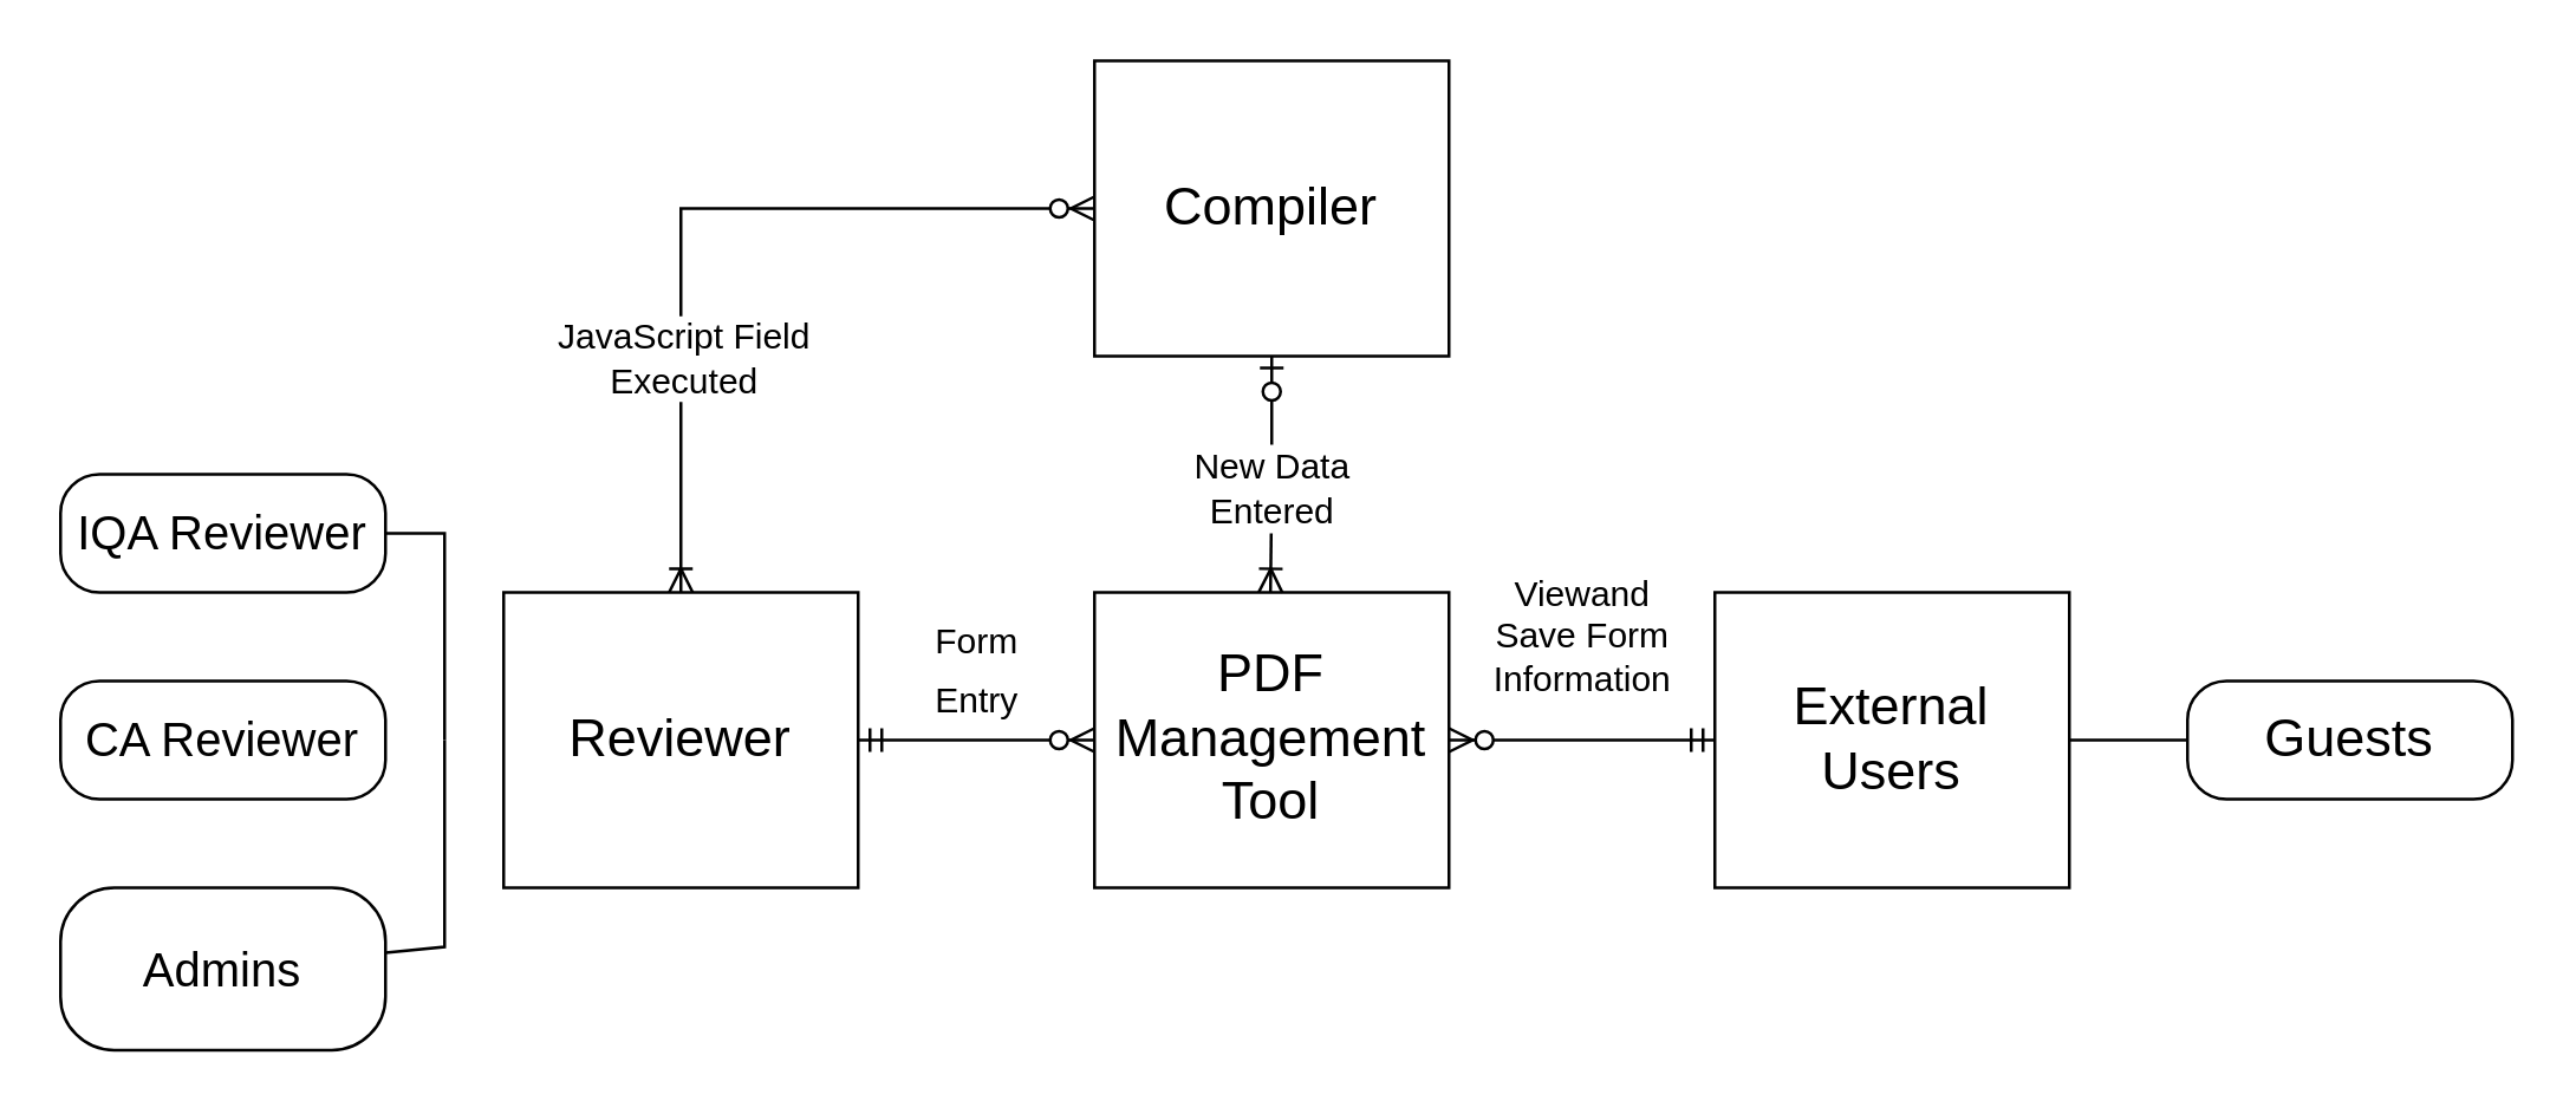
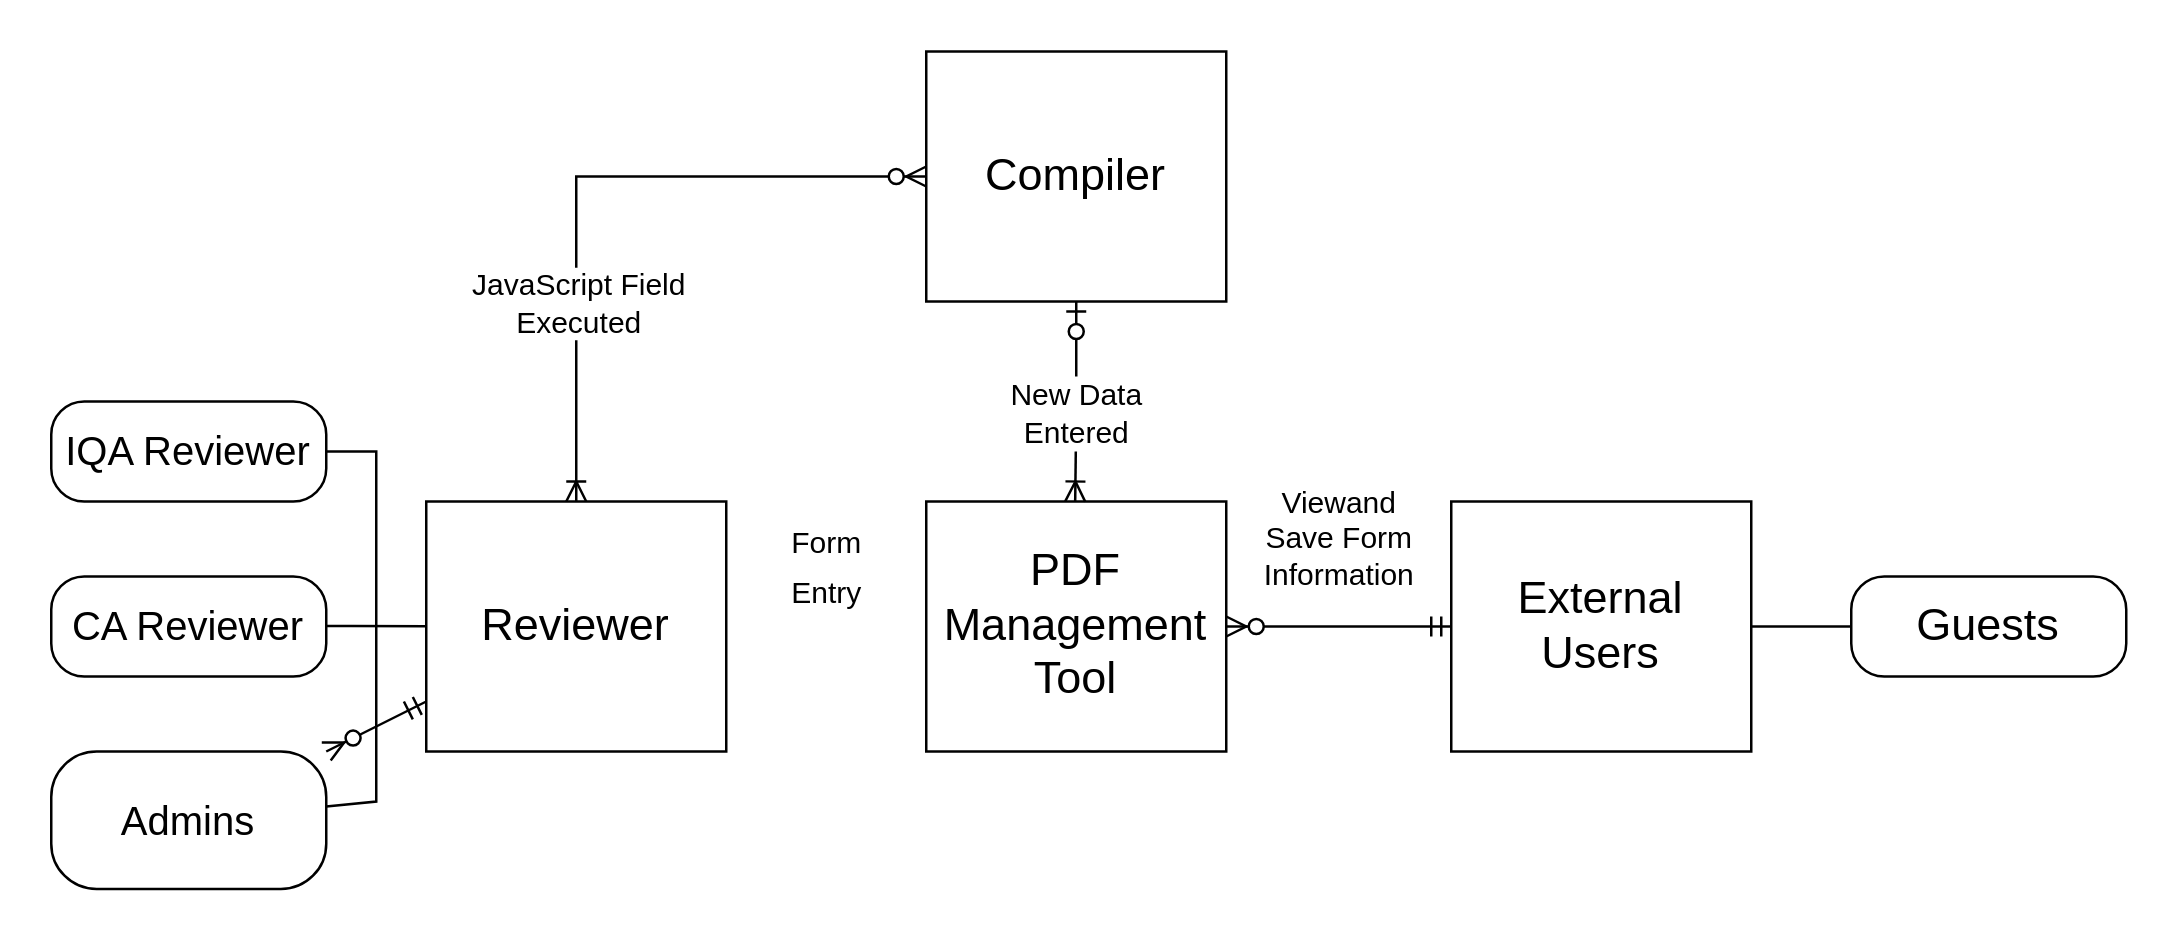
+ <mxCell id="15" value="" style="endArrow=none;html=1;rounded=0;fontSize=18;" parent="1" source="12" target="2" edge="1"><mxGeometry width="50" height="50" relative="1" as="geometry"><mxPoint x="130" y="249.8" as="sourcePoint" /><mxPoint x="150" y="249.8" as="targetPoint" /><Array as="points"><mxPoint x="140" y="249.8" /></Array></mxGeometry></mxCell>
- <mxCell id="8" value="" style="fontSize=12;html=1;endArrow=ERzeroToMany;startArrow=ERmandOne;rounded=0;" parent="1" source="2" target="3" edge="1"><mxGeometry width="100" height="100" relative="1" as="geometry"><mxPoint x="300" y="249.71" as="sourcePoint" /><mxPoint x="360" y="249.71" as="targetPoint" /></mxGeometry></mxCell>
+ <mxCell id="8" value="" style="fontSize=12;html=1;endArrow=ERzeroToMany;startArrow=ERmandOne;rounded=0;" parent="1" source="2" target="13" edge="1"><mxGeometry width="100" height="100" relative="1" as="geometry"><mxPoint x="300" y="249.71" as="sourcePoint" /><mxPoint x="360" y="249.71" as="targetPoint" /></mxGeometry></mxCell>
